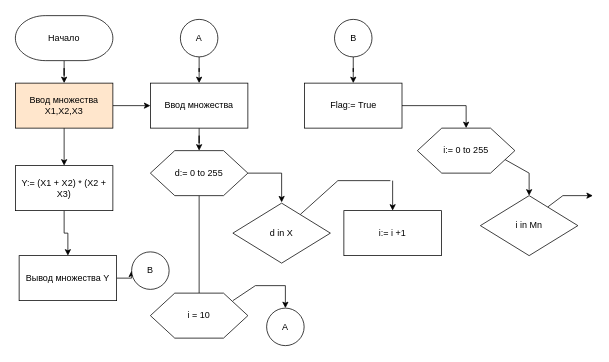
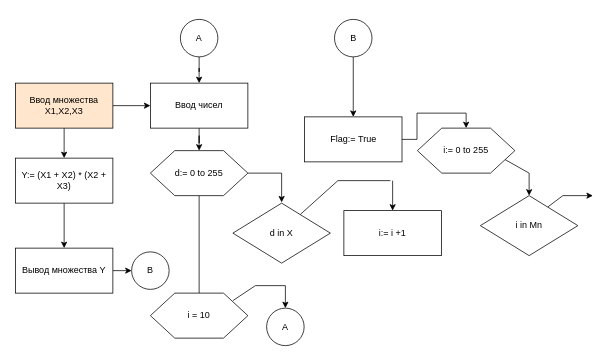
- <mxCell id="3" value="Начало&lt;br&gt;" style="strokeWidth=1;html=1;shape=mxgraph.flowchart.terminator;whiteSpace=wrap;" parent="1" vertex="1"><mxGeometry x="20" y="20" width="130" height="60" as="geometry" /></mxCell>
- <mxCell id="2" value="" style="edgeStyle=orthogonalEdgeStyle;rounded=0;orthogonalLoop=1;jettySize=auto;html=1;" parent="1" source="3" target="6" edge="1"><mxGeometry relative="1" as="geometry" /></mxCell>
- <mxCell id="8" value="Ввод множества&lt;br&gt;" style="rounded=0;whiteSpace=wrap;html=1;strokeWidth=1;" parent="1" vertex="1"><mxGeometry x="200" y="110" width="130" height="60" as="geometry" /></mxCell>
+ <mxCell id="8" value="Ввод чисел&lt;br&gt;" style="rounded=0;whiteSpace=wrap;html=1;strokeWidth=1;" parent="1" vertex="1"><mxGeometry x="200" y="110" width="130" height="60" as="geometry" /></mxCell>
- <mxCell id="32" value="Flag:= True" style="rounded=0;whiteSpace=wrap;html=1;strokeWidth=1;" vertex="1" parent="1"><mxGeometry x="405.5" y="110" width="130" height="60" as="geometry" /></mxCell>
+ <mxCell id="32" value="Flag:= True" style="rounded=0;whiteSpace=wrap;html=1;strokeWidth=1;" vertex="1" parent="1"><mxGeometry x="405.5" y="155" width="130" height="60" as="geometry" /></mxCell>
- <mxCell id="25" value="Y:=&amp;nbsp;(X1 + X2) * (X2 + X3)&lt;br&gt;" style="rounded=0;whiteSpace=wrap;html=1;strokeWidth=1;" parent="1" vertex="1"><mxGeometry x="20" y="220" width="130" height="60" as="geometry" /></mxCell>
+ <mxCell id="25" value="Y:=&amp;nbsp;(X1 + X2) * (X2 + X3)&lt;br&gt;" style="rounded=0;whiteSpace=wrap;html=1;strokeWidth=1;" parent="1" vertex="1"><mxGeometry x="20" y="210" width="130" height="60" as="geometry" /></mxCell>
- <mxCell id="27" value="Вывод множества Y&lt;br&gt;" style="rounded=0;whiteSpace=wrap;html=1;strokeWidth=1;" parent="1" vertex="1"><mxGeometry x="25" y="340" width="130" height="60" as="geometry" /></mxCell>
+ <mxCell id="27" value="Вывод множества Y&lt;br&gt;" style="rounded=0;whiteSpace=wrap;html=1;strokeWidth=1;" parent="1" vertex="1"><mxGeometry x="20" y="330" width="130" height="60" as="geometry" /></mxCell>
